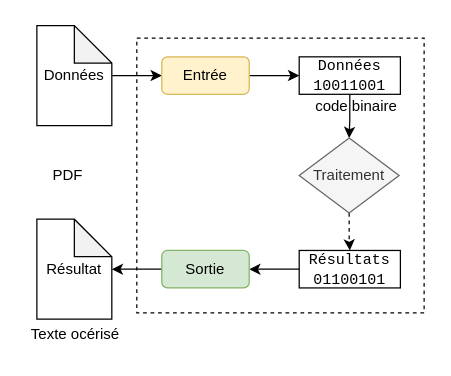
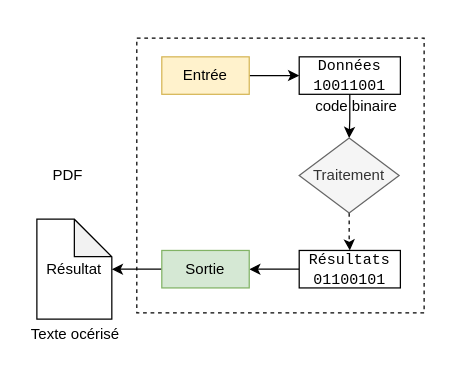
- <mxCell id="4" value="Données" style="shape=note;whiteSpace=wrap;html=1;backgroundOutline=1;darkOpacity=0.05;" vertex="1" parent="1"><mxGeometry x="29" y="20" width="60" height="80" as="geometry" /></mxCell>
- <mxCell id="3" value="" style="edgeStyle=orthogonalEdgeStyle;rounded=0;orthogonalLoop=1;jettySize=auto;html=1;" edge="1" parent="1" source="4" target="9"><mxGeometry relative="1" as="geometry" /></mxCell>
- <mxCell id="9" value="Entrée" style="rounded=1;whiteSpace=wrap;html=1;fillColor=#fff2cc;strokeColor=#d6b656;" vertex="1" parent="1"><mxGeometry x="129" y="45" width="70" height="30" as="geometry" /></mxCell>
+ <mxCell id="9" value="Entrée" style="whiteSpace=wrap;html=1;fillColor=#fff2cc;strokeColor=#d6b656;rounded=0;" vertex="1" parent="1"><mxGeometry x="129" y="45" width="70" height="30" as="geometry" /></mxCell>
- <mxCell id="16" value="Sortie" style="rounded=1;whiteSpace=wrap;html=1;fillColor=#d5e8d4;strokeColor=#82b366;" vertex="1" parent="1"><mxGeometry x="129" y="200" width="70" height="30" as="geometry" /></mxCell>
+ <mxCell id="16" value="Sortie" style="whiteSpace=wrap;html=1;fillColor=#d5e8d4;strokeColor=#82b366;rounded=0;" vertex="1" parent="1"><mxGeometry x="129" y="200" width="70" height="30" as="geometry" /></mxCell>
